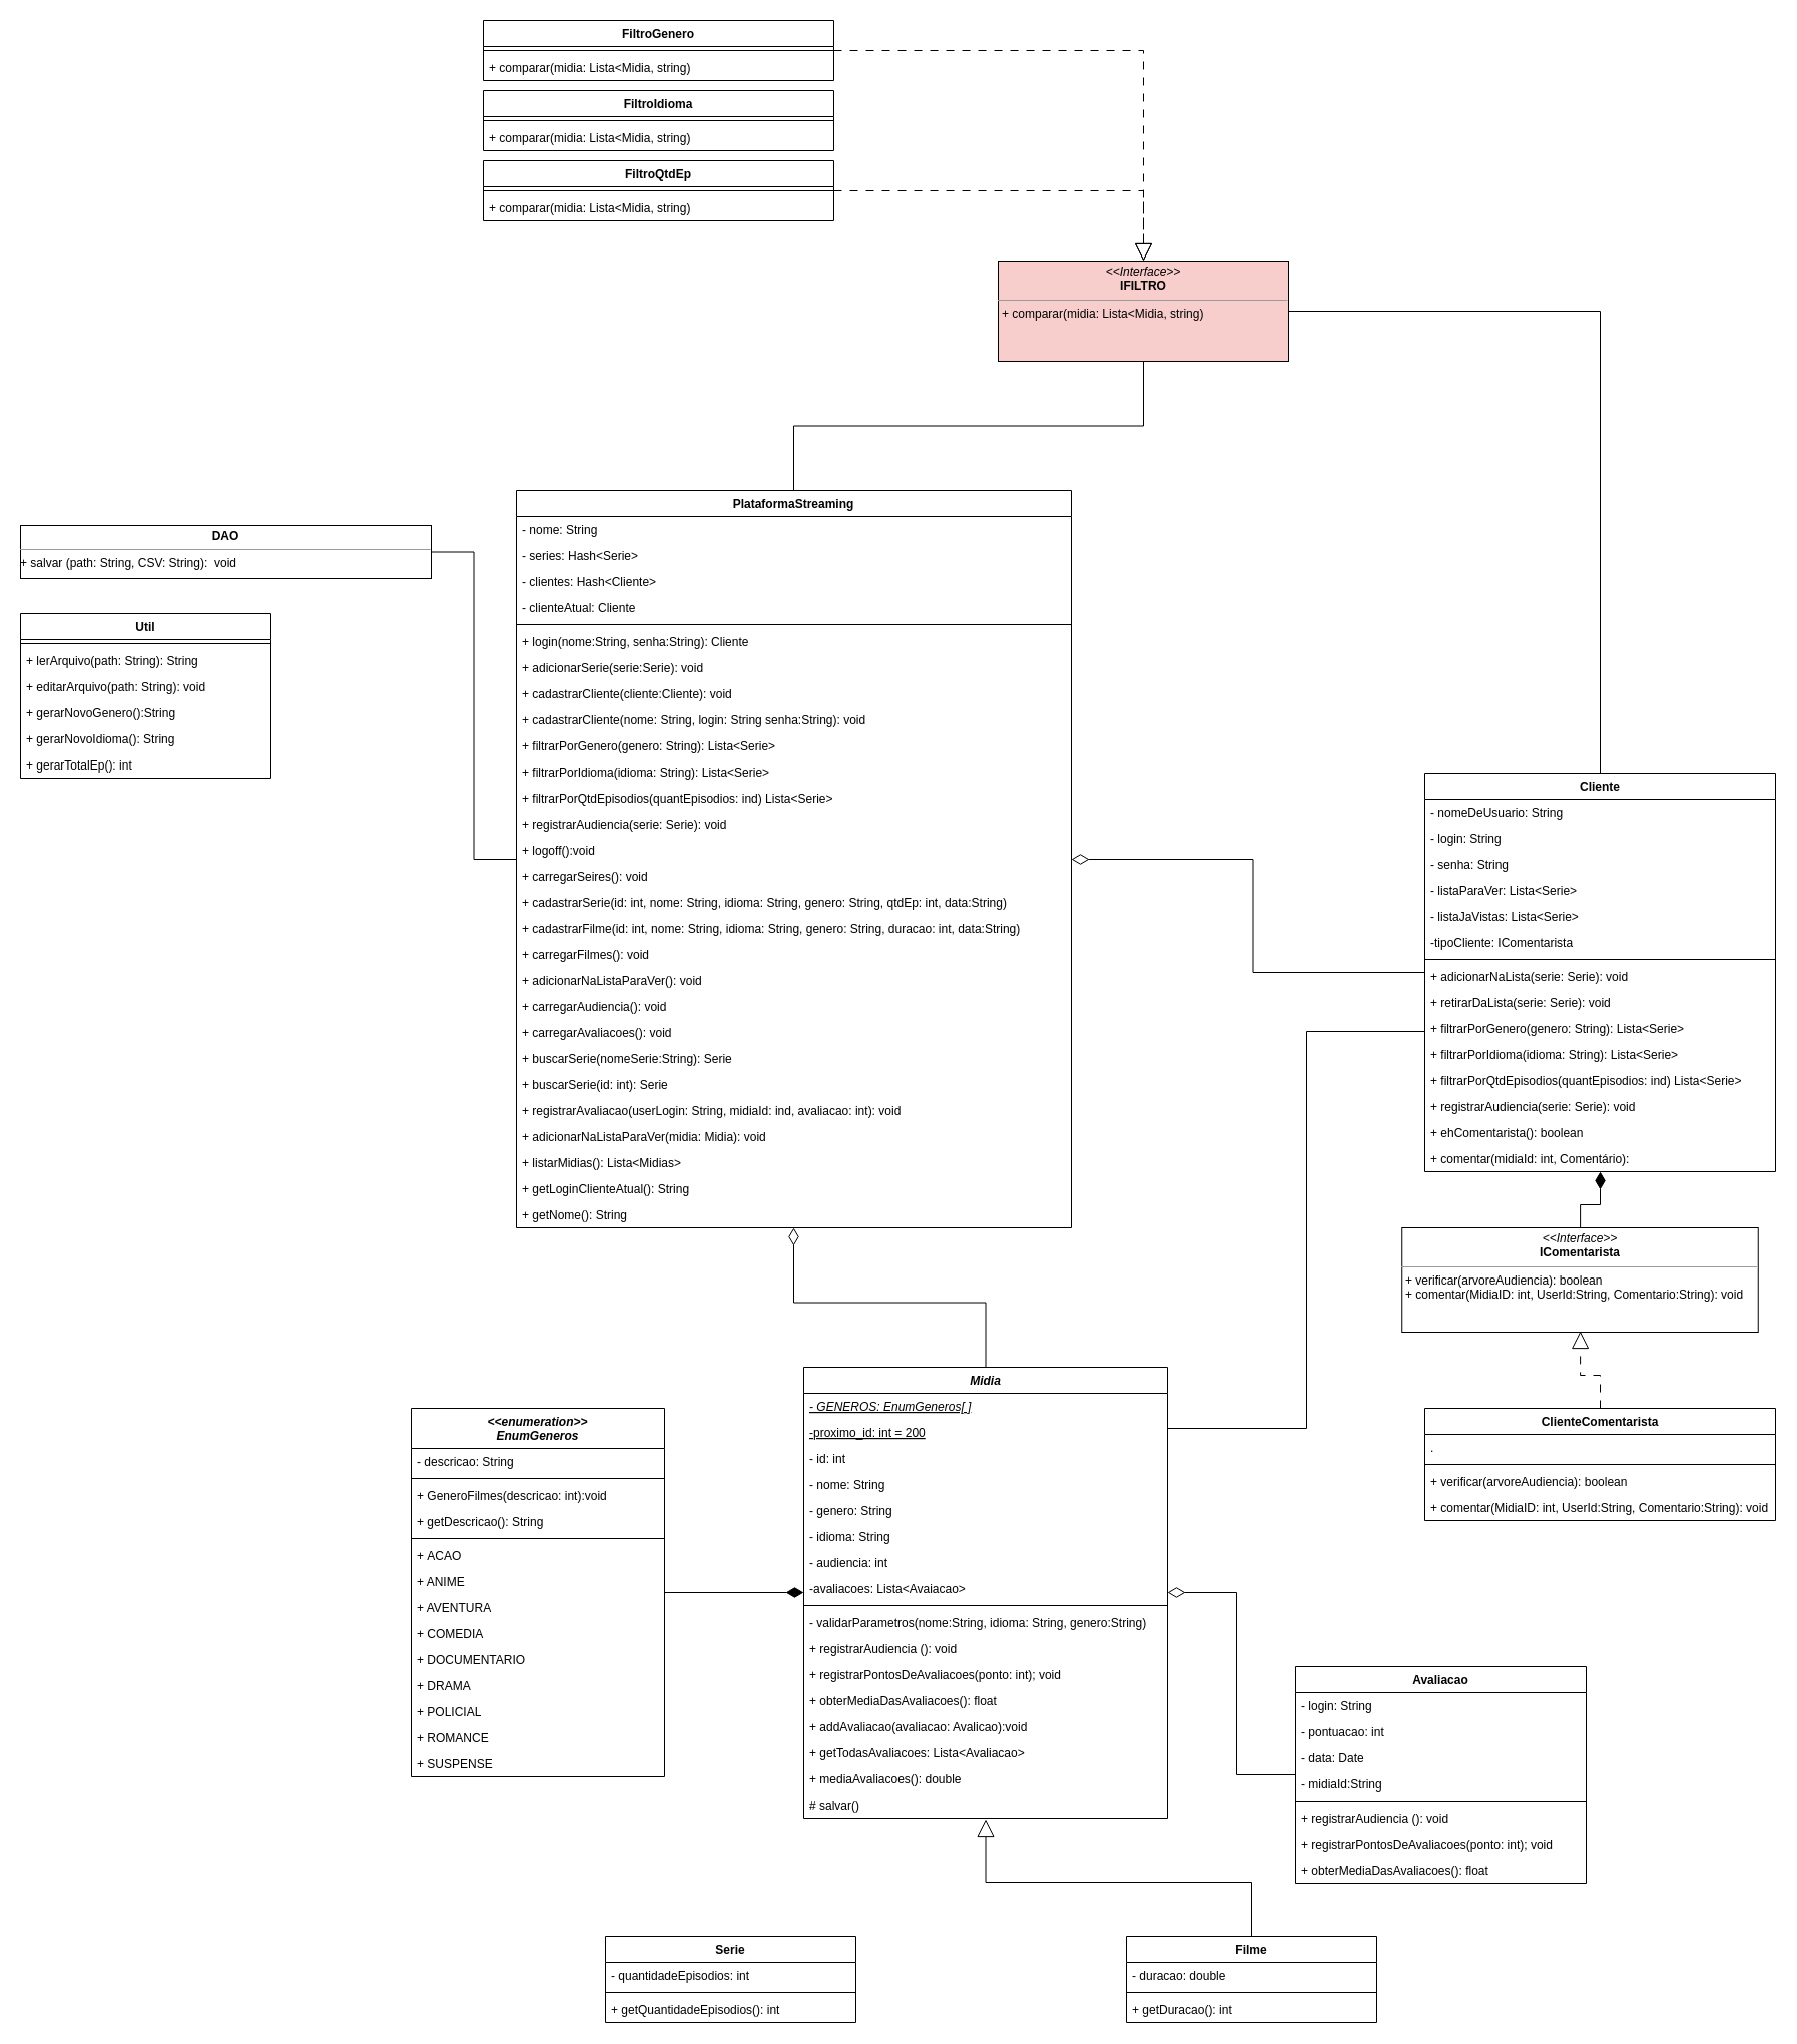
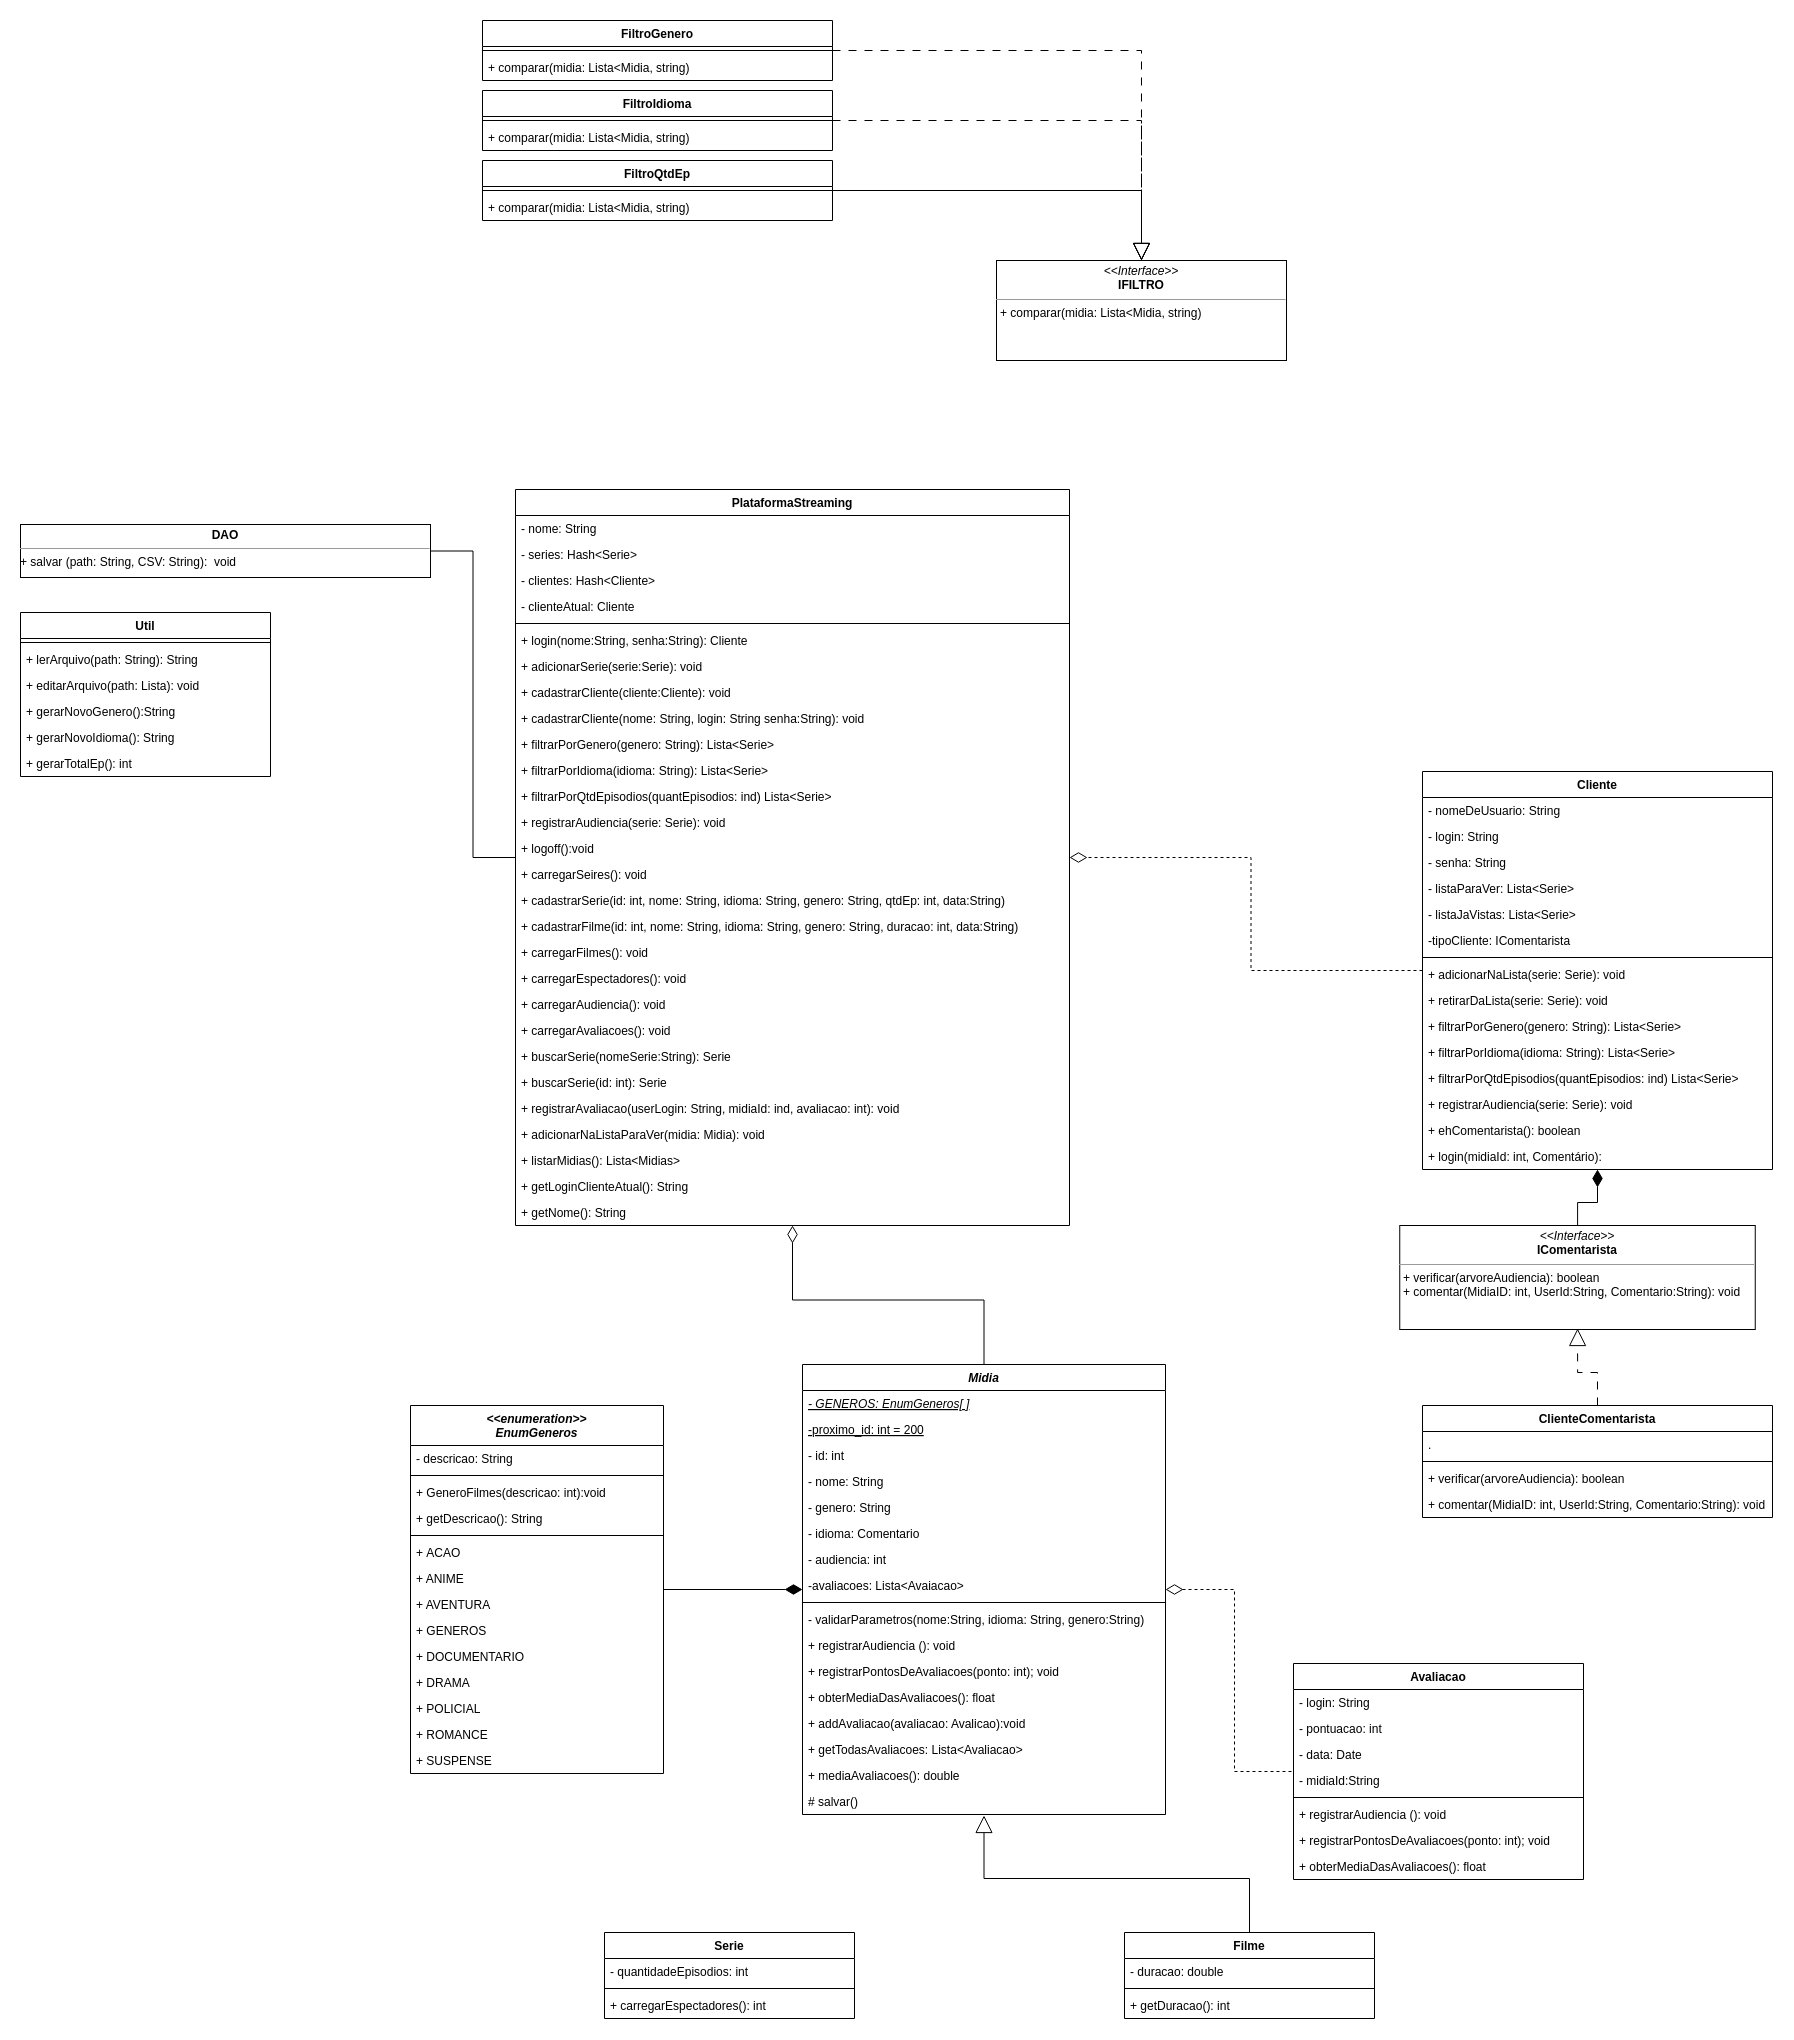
+ <mxCell id="87" style="edgeStyle=orthogonalEdgeStyle;rounded=0;orthogonalLoop=1;jettySize=auto;html=1;endArrow=block;endFill=0;dashed=1;dashPattern=8 8;endSize=15;startSize=15;" parent="1" source="88" target="82" edge="1"><mxGeometry relative="1" as="geometry" /></mxCell>
- <mxCell id="91" style="edgeStyle=orthogonalEdgeStyle;rounded=0;orthogonalLoop=1;jettySize=auto;html=1;endArrow=block;endFill=0;dashed=1;dashPattern=8 8;endSize=15;startSize=15;" parent="1" source="92" target="82" edge="1"><mxGeometry relative="1" as="geometry" /></mxCell>
+ <mxCell id="91" style="edgeStyle=orthogonalEdgeStyle;rounded=0;orthogonalLoop=1;jettySize=auto;html=1;endArrow=block;endFill=0;dashed=0;dashPattern=8 8;endSize=15;startSize=15;" parent="1" source="92" target="82" edge="1"><mxGeometry relative="1" as="geometry" /></mxCell>
- <mxCell id="82" value="&lt;p style=&quot;margin:0px;margin-top:4px;text-align:center;&quot;&gt;&lt;i&gt;&amp;lt;&amp;lt;Interface&amp;gt;&amp;gt;&lt;/i&gt;&lt;br&gt;&lt;b&gt;IFILTRO&lt;/b&gt;&lt;/p&gt;&lt;hr size=&quot;1&quot;&gt;&lt;p style=&quot;margin:0px;margin-left:4px;&quot;&gt;+ comparar(midia: Lista&amp;lt;Midia, string)&lt;/p&gt;" style="verticalAlign=top;align=left;overflow=fill;fontSize=12;fontFamily=Helvetica;html=1;whiteSpace=wrap;fillColor=#f8cecc;" parent="1" vertex="1"><mxGeometry x="996" y="260" width="290" height="100" as="geometry" /></mxCell>
+ <mxCell id="82" value="&lt;p style=&quot;margin:0px;margin-top:4px;text-align:center;&quot;&gt;&lt;i&gt;&amp;lt;&amp;lt;Interface&amp;gt;&amp;gt;&lt;/i&gt;&lt;br&gt;&lt;b&gt;IFILTRO&lt;/b&gt;&lt;/p&gt;&lt;hr size=&quot;1&quot;&gt;&lt;p style=&quot;margin:0px;margin-left:4px;&quot;&gt;+ comparar(midia: Lista&amp;lt;Midia, string)&lt;/p&gt;" style="verticalAlign=top;align=left;overflow=fill;fontSize=12;fontFamily=Helvetica;html=1;whiteSpace=wrap;" parent="1" vertex="1"><mxGeometry x="996" y="260" width="290" height="100" as="geometry" /></mxCell>
- <mxCell id="81" style="edgeStyle=orthogonalEdgeStyle;rounded=0;orthogonalLoop=1;jettySize=auto;html=1;endArrow=none;endFill=0;" parent="1" source="82" target="9" edge="1"><mxGeometry relative="1" as="geometry" /></mxCell>
- <mxCell id="25" style="edgeStyle=orthogonalEdgeStyle;rounded=0;orthogonalLoop=1;jettySize=auto;html=1;endArrow=none;endFill=0;" parent="1" source="27" target="82" edge="1"><mxGeometry relative="1" as="geometry" /></mxCell>
- <mxCell id="99" value="+ editarArquivo(path: String): void" style="text;strokeColor=none;fillColor=none;align=left;verticalAlign=top;spacingLeft=4;spacingRight=4;overflow=hidden;rotatable=0;points=[[0,0.5],[1,0.5]];portConstraint=eastwest;fontStyle=0" parent="96" vertex="1"><mxGeometry y="60" width="250" height="26" as="geometry" /></mxCell>
+ <mxCell id="99" value="+ editarArquivo(path: Lista): void" style="text;strokeColor=none;fillColor=none;align=left;verticalAlign=top;spacingLeft=4;spacingRight=4;overflow=hidden;rotatable=0;points=[[0,0.5],[1,0.5]];portConstraint=eastwest;fontStyle=0" parent="96" vertex="1"><mxGeometry y="60" width="250" height="26" as="geometry" /></mxCell>
- <mxCell id="6" style="edgeStyle=orthogonalEdgeStyle;rounded=0;orthogonalLoop=1;jettySize=auto;html=1;endArrow=diamondThin;endFill=0;startSize=15;endSize=15;" parent="1" source="9" target="27" edge="1"><mxGeometry relative="1" as="geometry" /></mxCell>
+ <mxCell id="6" style="edgeStyle=orthogonalEdgeStyle;rounded=0;orthogonalLoop=1;jettySize=auto;html=1;endArrow=diamondThin;endFill=0;startSize=15;endSize=15;dashed=1;" parent="1" source="9" target="27" edge="1"><mxGeometry relative="1" as="geometry" /></mxCell>
- <mxCell id="46" value="+ adicionarNaListaParaVer(): void" style="text;strokeColor=none;fillColor=none;align=left;verticalAlign=top;spacingLeft=4;spacingRight=4;overflow=hidden;rotatable=0;points=[[0,0.5],[1,0.5]];portConstraint=eastwest;" vertex="1" parent="27"><mxGeometry y="476" width="554" height="26" as="geometry" /></mxCell>
+ <mxCell id="46" value="+ carregarEspectadores(): void" style="text;strokeColor=none;fillColor=none;align=left;verticalAlign=top;spacingLeft=4;spacingRight=4;overflow=hidden;rotatable=0;points=[[0,0.5],[1,0.5]];portConstraint=eastwest;" vertex="1" parent="27"><mxGeometry y="476" width="554" height="26" as="geometry" /></mxCell>
- <mxCell id="24" value="+ comentar(midiaId: int, Comentário): " style="text;strokeColor=none;fillColor=none;align=left;verticalAlign=top;spacingLeft=4;spacingRight=4;overflow=hidden;rotatable=0;points=[[0,0.5],[1,0.5]];portConstraint=eastwest;" vertex="1" parent="9"><mxGeometry y="372" width="350" height="26" as="geometry" /></mxCell>
+ <mxCell id="24" value="+ login(midiaId: int, Comentário): " style="text;strokeColor=none;fillColor=none;align=left;verticalAlign=top;spacingLeft=4;spacingRight=4;overflow=hidden;rotatable=0;points=[[0,0.5],[1,0.5]];portConstraint=eastwest;" vertex="1" parent="9"><mxGeometry y="372" width="350" height="26" as="geometry" /></mxCell>
- <mxCell id="8" style="edgeStyle=orthogonalEdgeStyle;rounded=0;orthogonalLoop=1;jettySize=auto;html=1;endArrow=none;endFill=0;" edge="1" parent="1" source="9" target="63"><mxGeometry relative="1" as="geometry"><Array as="points"><mxPoint x="1488" y="1029" /><mxPoint x="1304" y="1029" /><mxPoint x="1304" y="1425" /></Array></mxGeometry></mxCell>
- <mxCell id="69" value="- idioma: String" style="text;strokeColor=none;fillColor=none;align=left;verticalAlign=top;spacingLeft=4;spacingRight=4;overflow=hidden;rotatable=0;points=[[0,0.5],[1,0.5]];portConstraint=eastwest;" parent="63" vertex="1"><mxGeometry y="156" width="363" height="26" as="geometry" /></mxCell>
+ <mxCell id="69" value="- idioma: Comentario" style="text;strokeColor=none;fillColor=none;align=left;verticalAlign=top;spacingLeft=4;spacingRight=4;overflow=hidden;rotatable=0;points=[[0,0.5],[1,0.5]];portConstraint=eastwest;" parent="63" vertex="1"><mxGeometry y="156" width="363" height="26" as="geometry" /></mxCell>
- <mxCell id="112" value="+ COMEDIA" style="text;strokeColor=none;fillColor=none;align=left;verticalAlign=top;spacingLeft=4;spacingRight=4;overflow=hidden;rotatable=0;points=[[0,0.5],[1,0.5]];portConstraint=eastwest;fontStyle=0" parent="103" vertex="1"><mxGeometry y="212" width="253" height="26" as="geometry" /></mxCell>
+ <mxCell id="112" value="+ GENEROS" style="text;strokeColor=none;fillColor=none;align=left;verticalAlign=top;spacingLeft=4;spacingRight=4;overflow=hidden;rotatable=0;points=[[0,0.5],[1,0.5]];portConstraint=eastwest;fontStyle=0" parent="103" vertex="1"><mxGeometry y="212" width="253" height="26" as="geometry" /></mxCell>
- <mxCell id="128" style="edgeStyle=orthogonalEdgeStyle;rounded=0;orthogonalLoop=1;jettySize=auto;html=1;endArrow=none;endFill=0;startArrow=diamondThin;startFill=0;endSize=15;startSize=15;" edge="1" parent="1" source="63" target="119"><mxGeometry relative="1" as="geometry" /></mxCell>
+ <mxCell id="128" style="edgeStyle=orthogonalEdgeStyle;rounded=0;orthogonalLoop=1;jettySize=auto;html=1;endArrow=none;endFill=0;startArrow=diamondThin;startFill=0;endSize=15;startSize=15;dashed=1;" edge="1" parent="1" source="63" target="119"><mxGeometry relative="1" as="geometry" /></mxCell>
- <mxCell id="5" value="+ getQuantidadeEpisodios(): int" style="text;strokeColor=none;fillColor=none;align=left;verticalAlign=top;spacingLeft=4;spacingRight=4;overflow=hidden;rotatable=0;points=[[0,0.5],[1,0.5]];portConstraint=eastwest;" parent="2" vertex="1"><mxGeometry y="60" width="250" height="26" as="geometry" /></mxCell>
+ <mxCell id="5" value="+ carregarEspectadores(): int" style="text;strokeColor=none;fillColor=none;align=left;verticalAlign=top;spacingLeft=4;spacingRight=4;overflow=hidden;rotatable=0;points=[[0,0.5],[1,0.5]];portConstraint=eastwest;" parent="2" vertex="1"><mxGeometry y="60" width="250" height="26" as="geometry" /></mxCell>
